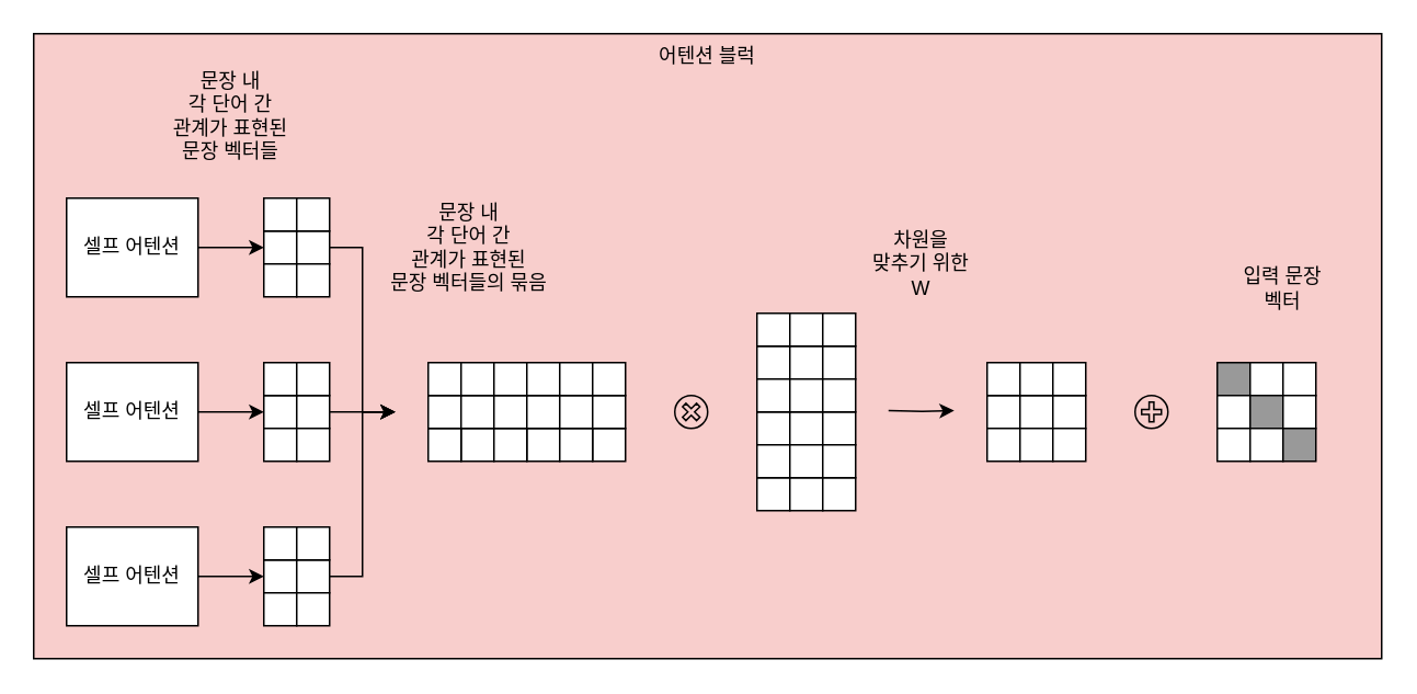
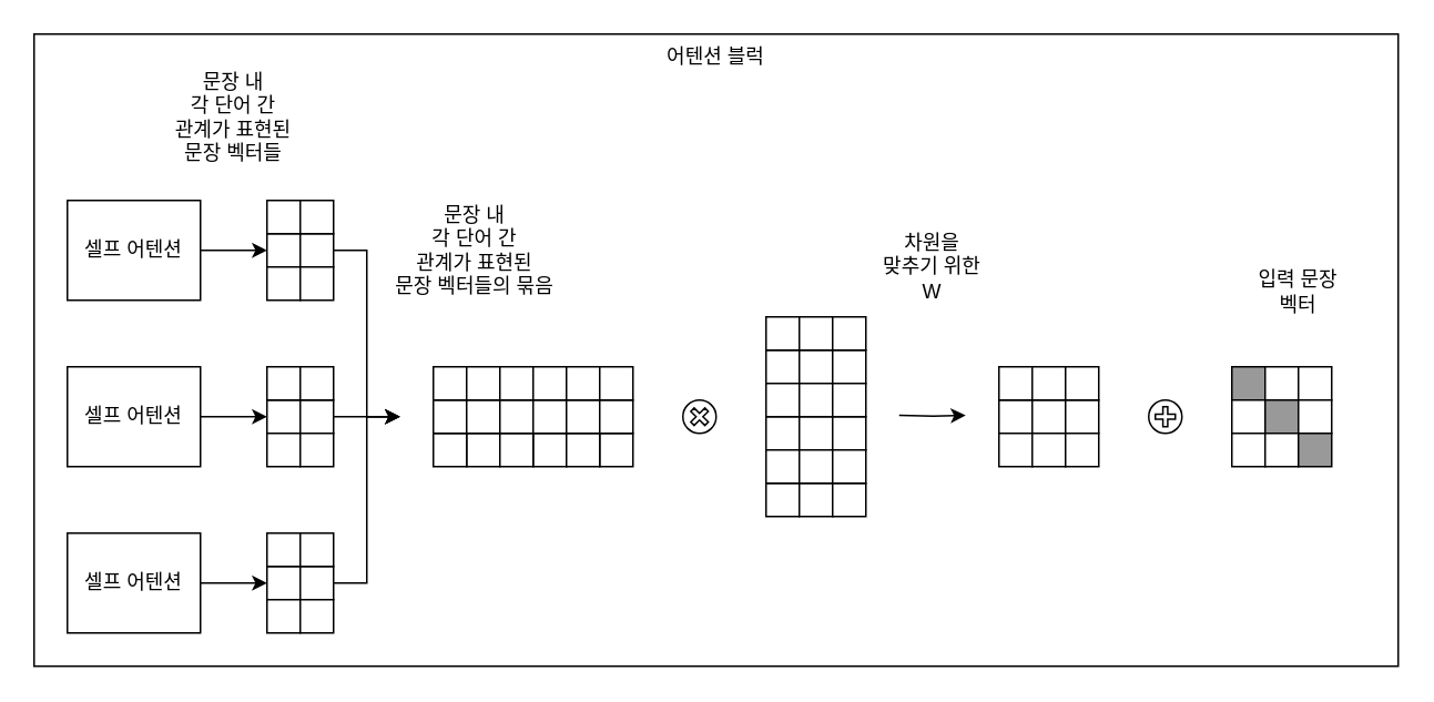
- <mxCell id="2" value="어텐션 블럭" style="rounded=0;whiteSpace=wrap;html=1;fillColor=#f8cecc;verticalAlign=top;" parent="1" vertex="1"><mxGeometry x="20" y="20" width="820" height="380" as="geometry" /></mxCell>
+ <mxCell id="2" value="어텐션 블럭" style="rounded=0;whiteSpace=wrap;html=1;fillColor=#FFFFFF;verticalAlign=top;" parent="1" vertex="1"><mxGeometry x="20" y="20" width="820" height="380" as="geometry" /></mxCell>
